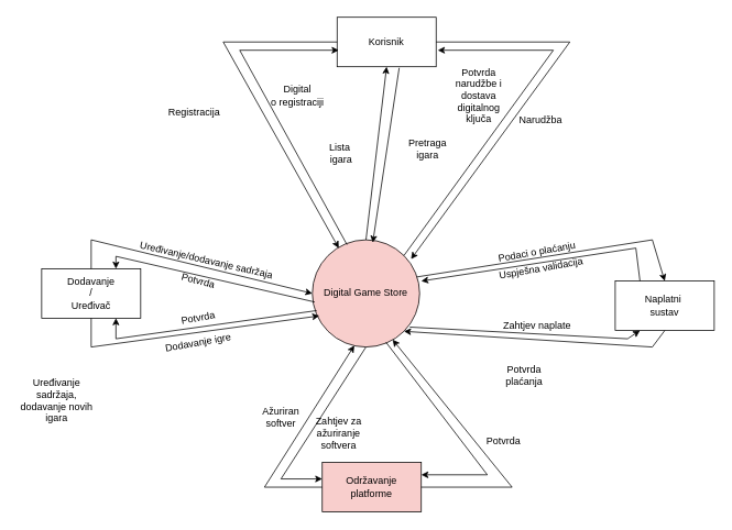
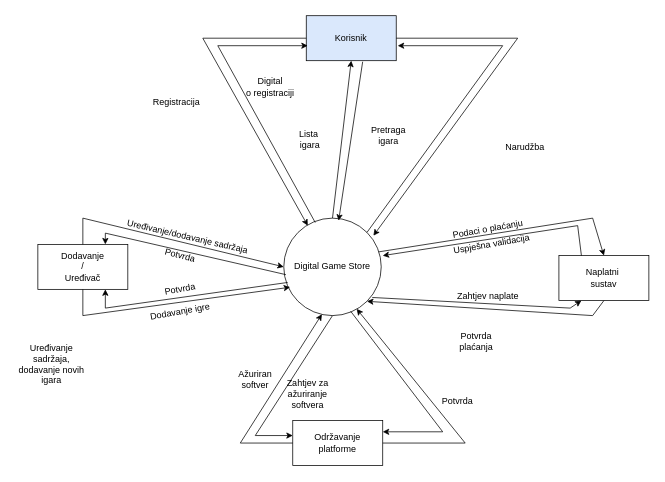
- <mxCell id="2" value="Korisnik" style="rounded=0;whiteSpace=wrap;html=1;" parent="1" vertex="1"><mxGeometry x="408" y="20" width="120" height="60" as="geometry" /></mxCell>
+ <mxCell id="2" value="Korisnik" style="rounded=0;whiteSpace=wrap;html=1;fillColor=#dae8fc;" parent="1" vertex="1"><mxGeometry x="408" y="20" width="120" height="60" as="geometry" /></mxCell>
- <mxCell id="24" value="Potvrda narudžbe i dostava digitalnog ključa" style="text;html=1;strokeColor=none;fillColor=none;align=center;verticalAlign=middle;whiteSpace=wrap;rounded=0;" vertex="1" parent="1"><mxGeometry x="550" y="100" width="60" height="30" as="geometry" /></mxCell>
- <mxCell id="23" value="Narudžba" style="text;html=1;strokeColor=none;fillColor=none;align=center;verticalAlign=middle;whiteSpace=wrap;rounded=0;" vertex="1" parent="1"><mxGeometry x="625" y="130" width="60" height="30" as="geometry" /></mxCell>
+ <mxCell id="23" value="Narudžba" style="text;html=1;strokeColor=none;fillColor=none;align=center;verticalAlign=middle;whiteSpace=wrap;rounded=0;" vertex="1" parent="1"><mxGeometry x="670" y="180" width="60" height="30" as="geometry" /></mxCell>
- <mxCell id="3" value="Digital Game Store" style="ellipse;whiteSpace=wrap;html=1;aspect=fixed;fillColor=#f8cecc;" parent="1" vertex="1"><mxGeometry x="378" y="290" width="130" height="130" as="geometry" /></mxCell>
+ <mxCell id="3" value="Digital Game Store" style="ellipse;whiteSpace=wrap;html=1;aspect=fixed;" parent="1" vertex="1"><mxGeometry x="378" y="290" width="130" height="130" as="geometry" /></mxCell>
- <mxCell id="4" value="Održavanje&lt;br&gt;platforme" style="rounded=0;whiteSpace=wrap;html=1;fillColor=#f8cecc;" parent="1" vertex="1"><mxGeometry x="390" y="560" width="120" height="60" as="geometry" /></mxCell>
+ <mxCell id="4" value="Održavanje&lt;br&gt;platforme" style="rounded=0;whiteSpace=wrap;html=1;" parent="1" vertex="1"><mxGeometry x="390" y="560" width="120" height="60" as="geometry" /></mxCell>
